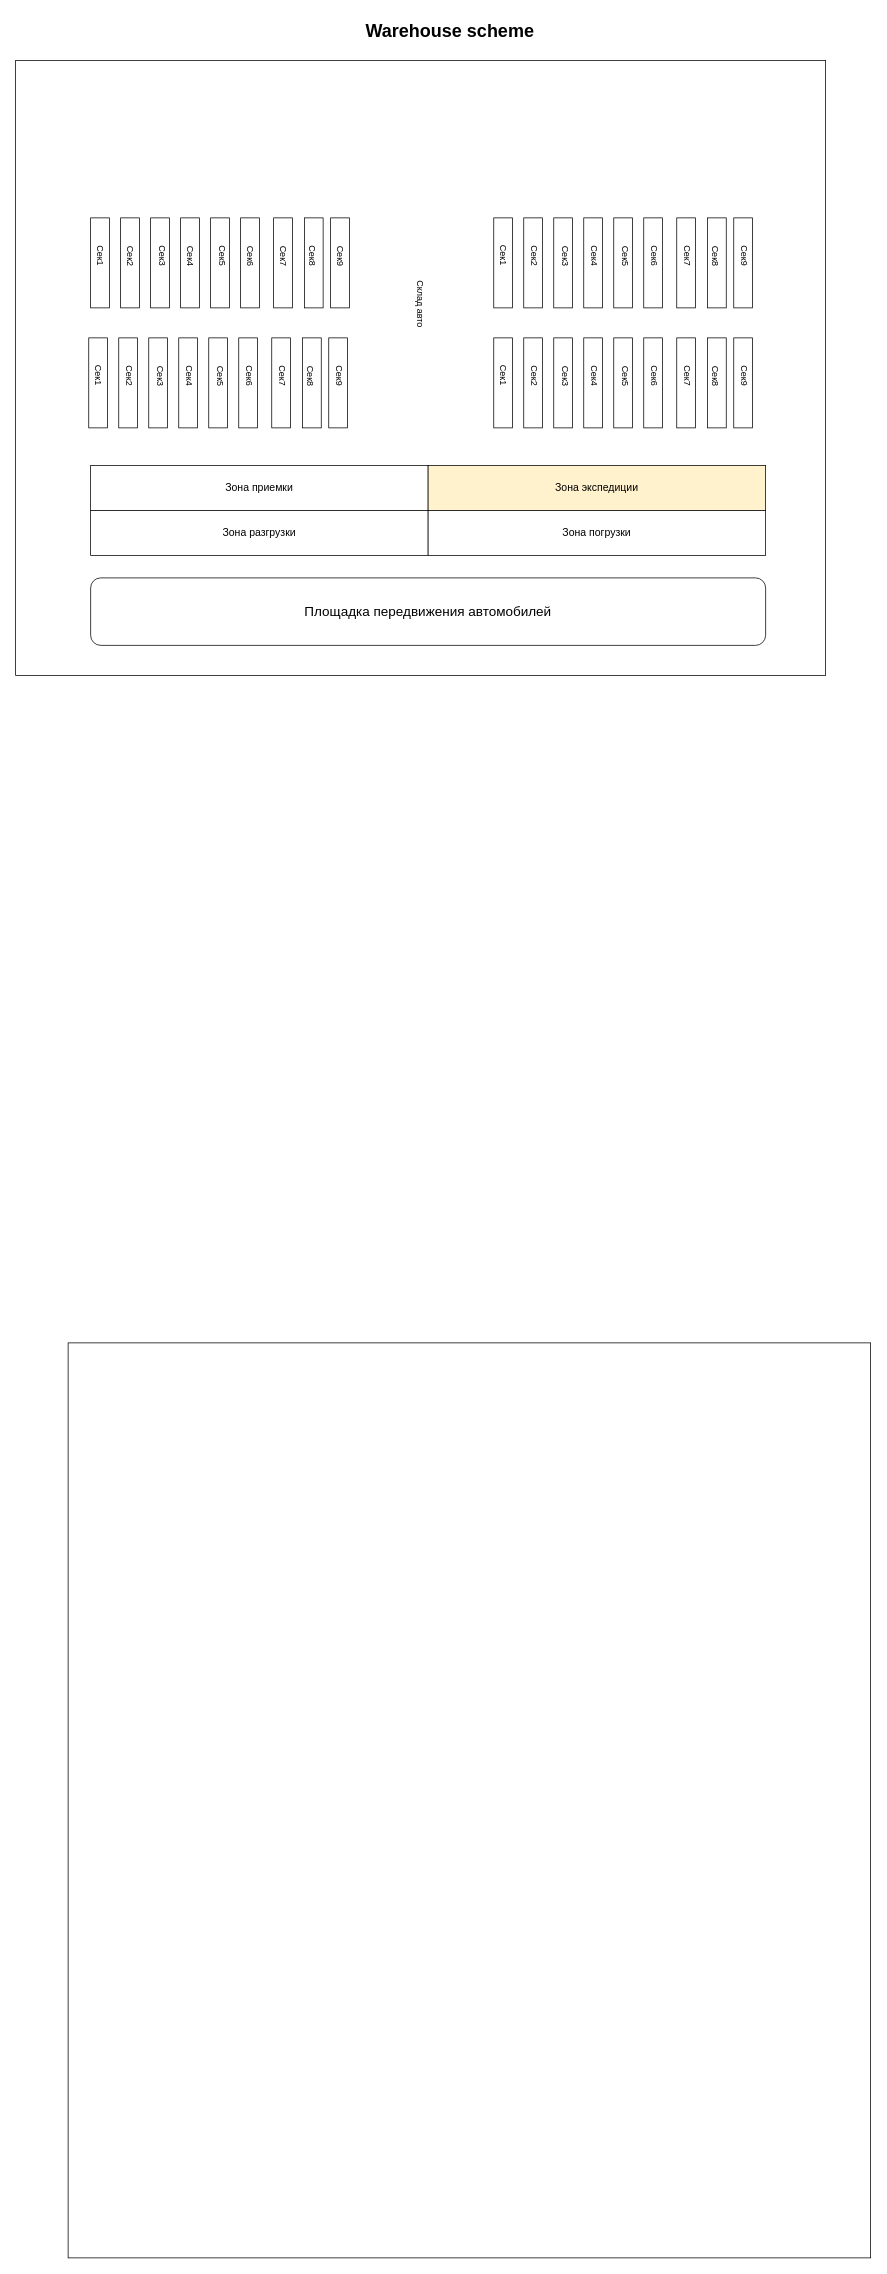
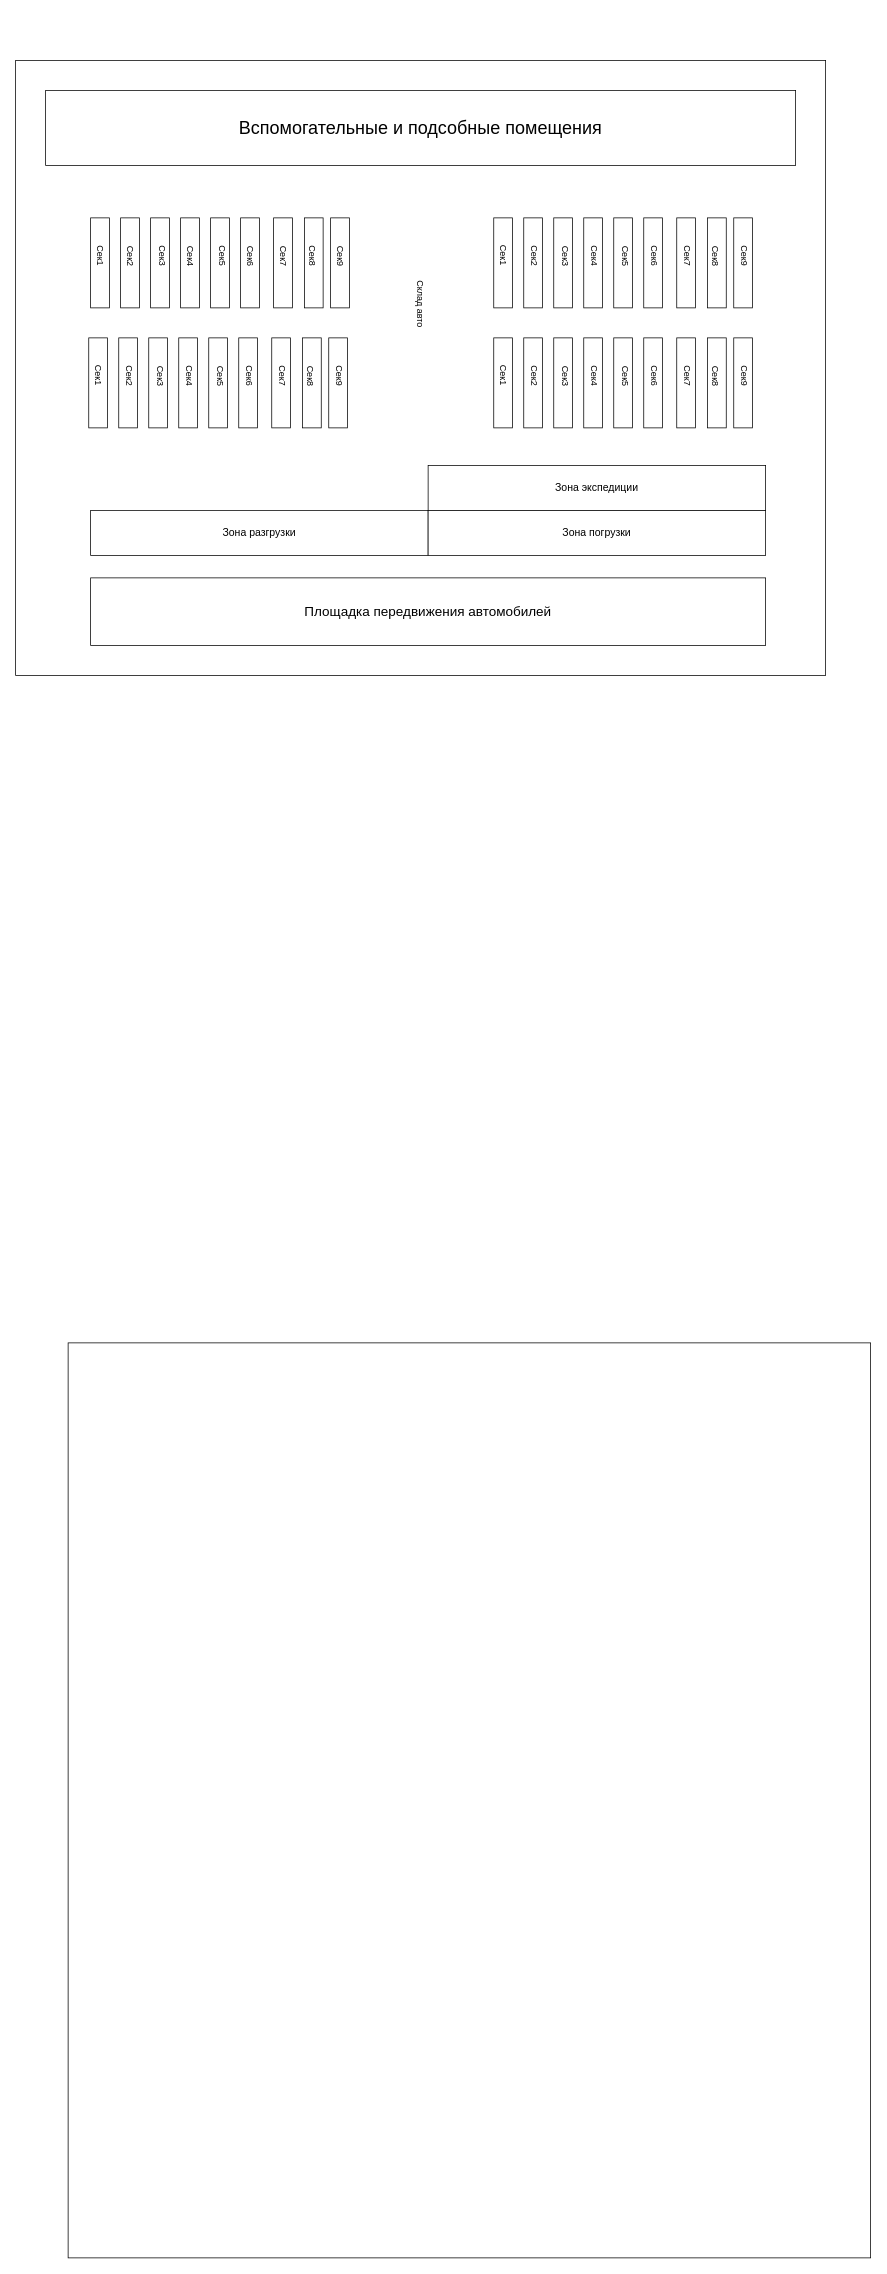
- <mxCell id="2" value="&lt;font style=&quot;font-size: 24px&quot;&gt;&lt;b&gt;Warehouse scheme&lt;/b&gt;&lt;/font&gt;" style="text;html=1;" vertex="1" parent="1"><mxGeometry x="485" y="20" width="250" height="30" as="geometry" /></mxCell>
+ <mxCell id="19" value="&lt;font style=&quot;font-size: 24px&quot;&gt;Вспомогательные и подсобные помещения&lt;/font&gt;" style="rounded=0;whiteSpace=wrap;html=1;" vertex="1" parent="1"><mxGeometry x="60" y="120" width="1000" height="100" as="geometry" /></mxCell>
- <mxCell id="14" value="&lt;font style=&quot;font-size: 14px&quot;&gt;Зона приемки&lt;/font&gt;" style="rounded=0;whiteSpace=wrap;html=1;" vertex="1" parent="1"><mxGeometry x="120" y="620" width="450" height="60" as="geometry" /></mxCell>
- <mxCell id="15" value="&lt;font style=&quot;font-size: 14px&quot;&gt;Зона &lt;font&gt;экспедиции&lt;/font&gt;&lt;/font&gt;" style="rounded=0;whiteSpace=wrap;html=1;fillColor=#fff2cc;" vertex="1" parent="1"><mxGeometry x="570" y="620" width="450" height="60" as="geometry" /></mxCell>
+ <mxCell id="15" value="&lt;font style=&quot;font-size: 14px&quot;&gt;Зона &lt;font&gt;экспедиции&lt;/font&gt;&lt;/font&gt;" style="rounded=0;whiteSpace=wrap;html=1;" vertex="1" parent="1"><mxGeometry x="570" y="620" width="450" height="60" as="geometry" /></mxCell>
- <mxCell id="18" value="&lt;font style=&quot;font-size: 18px&quot;&gt;Площадка передвижения автомобилей&lt;/font&gt;" style="whiteSpace=wrap;html=1;rounded=1;" vertex="1" parent="1"><mxGeometry x="120" y="770" width="900" height="90" as="geometry" /></mxCell>
+ <mxCell id="18" value="&lt;font style=&quot;font-size: 18px&quot;&gt;Площадка передвижения автомобилей&lt;/font&gt;" style="rounded=0;whiteSpace=wrap;html=1;" vertex="1" parent="1"><mxGeometry x="120" y="770" width="900" height="90" as="geometry" /></mxCell>
